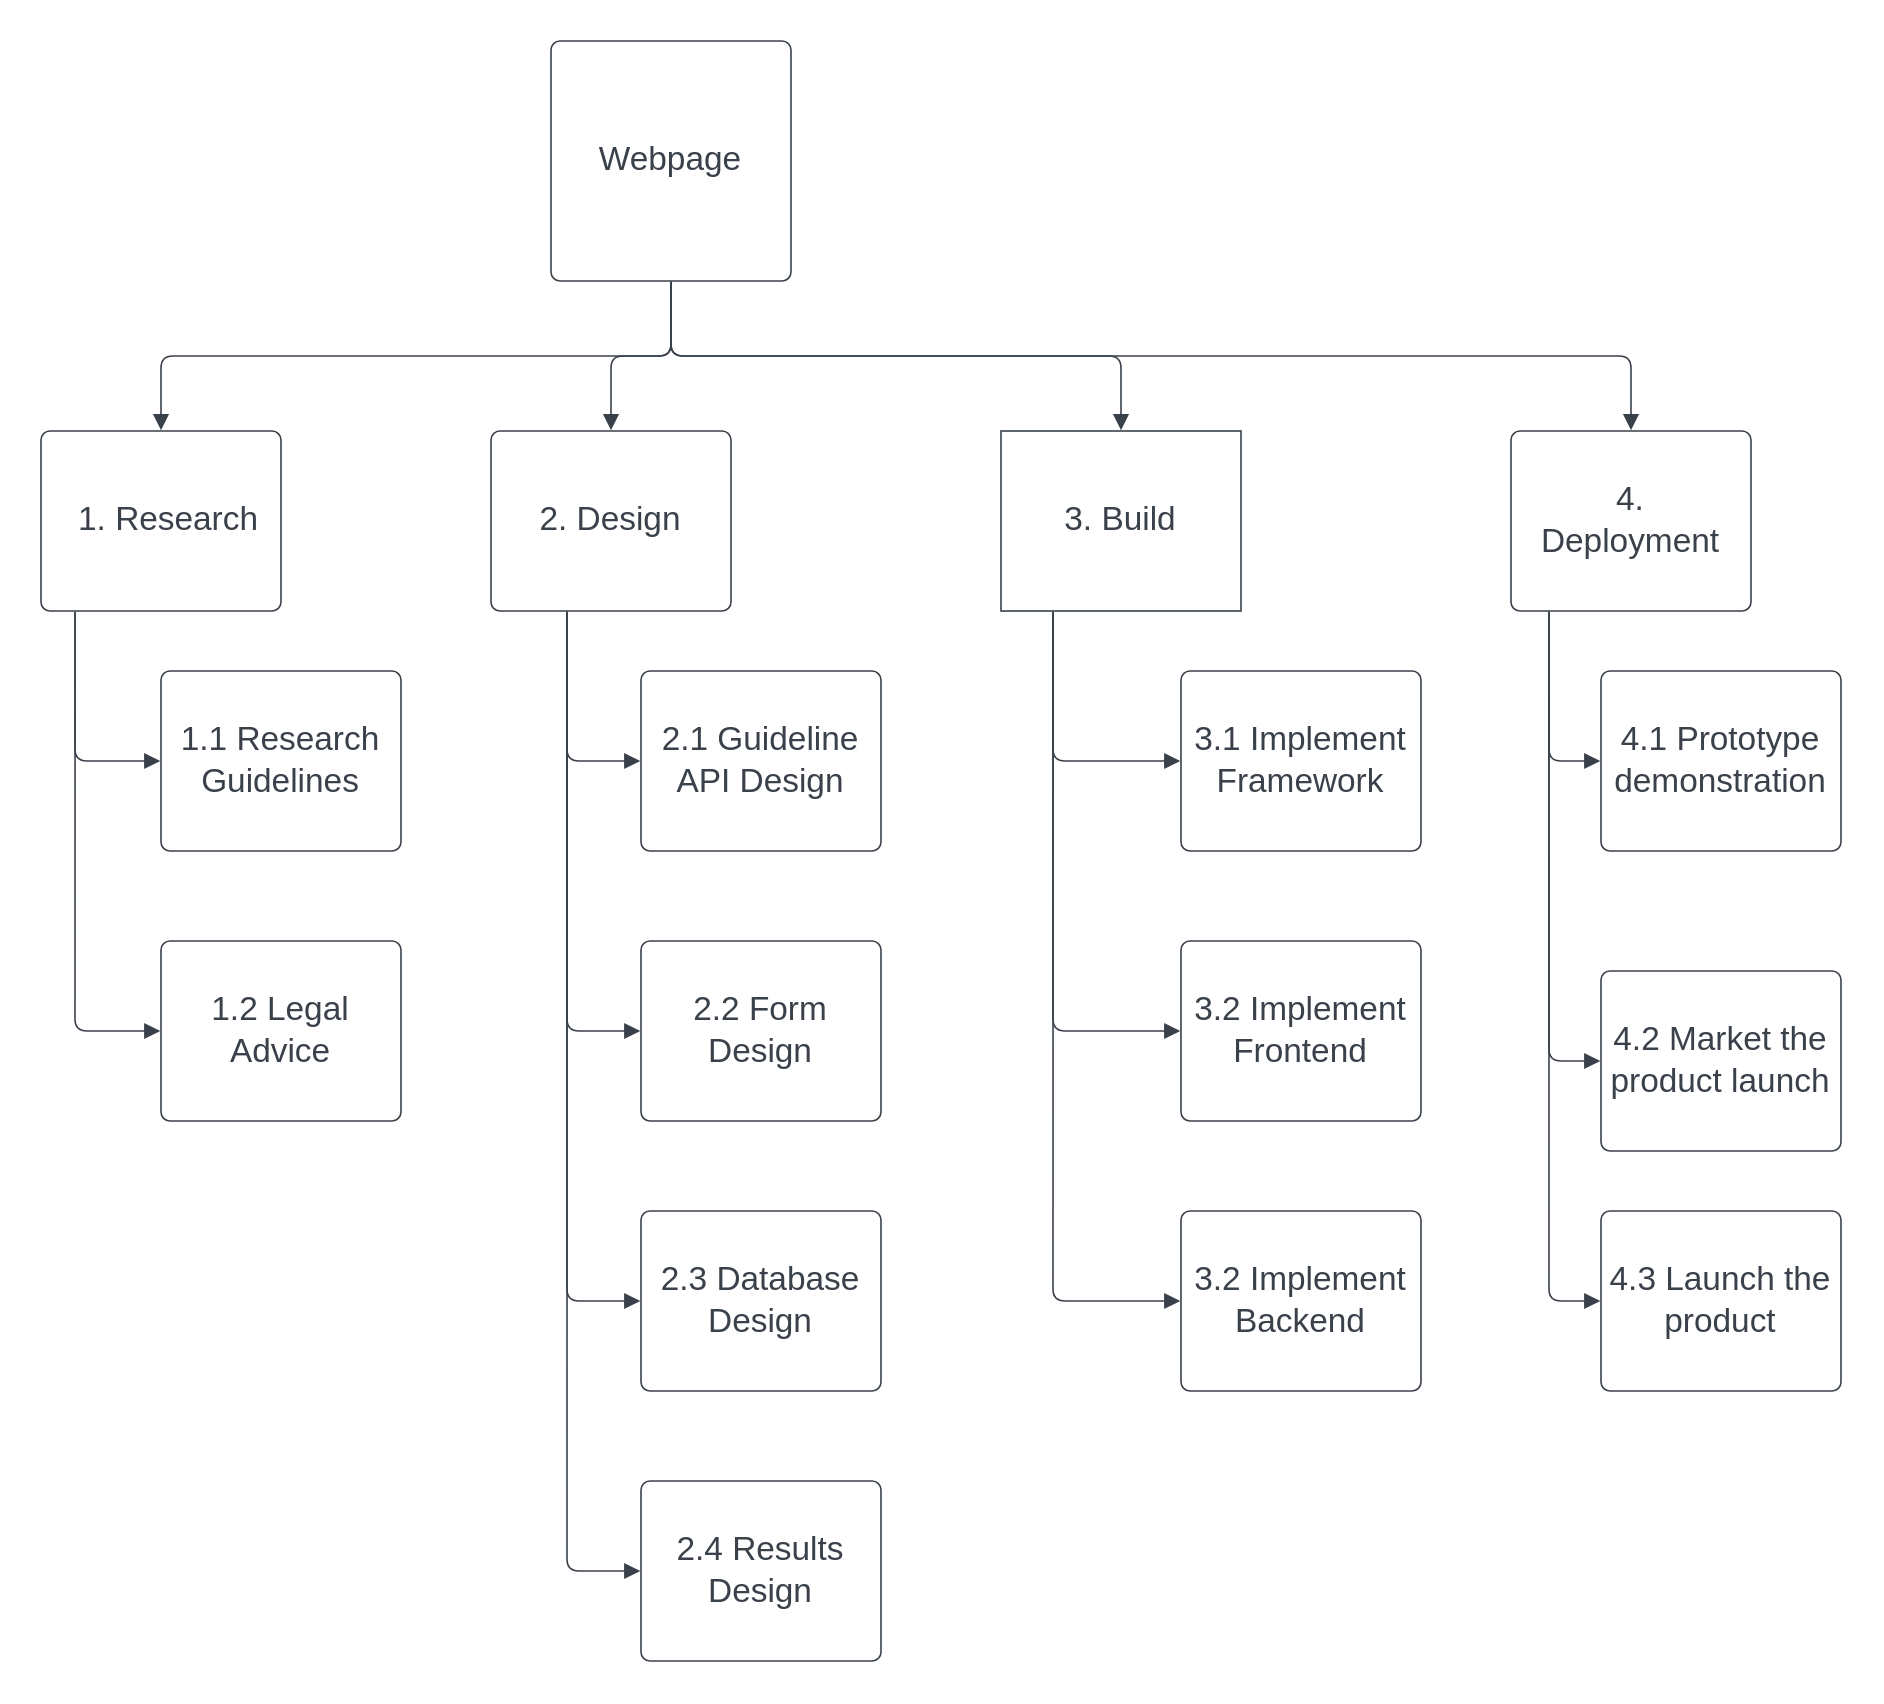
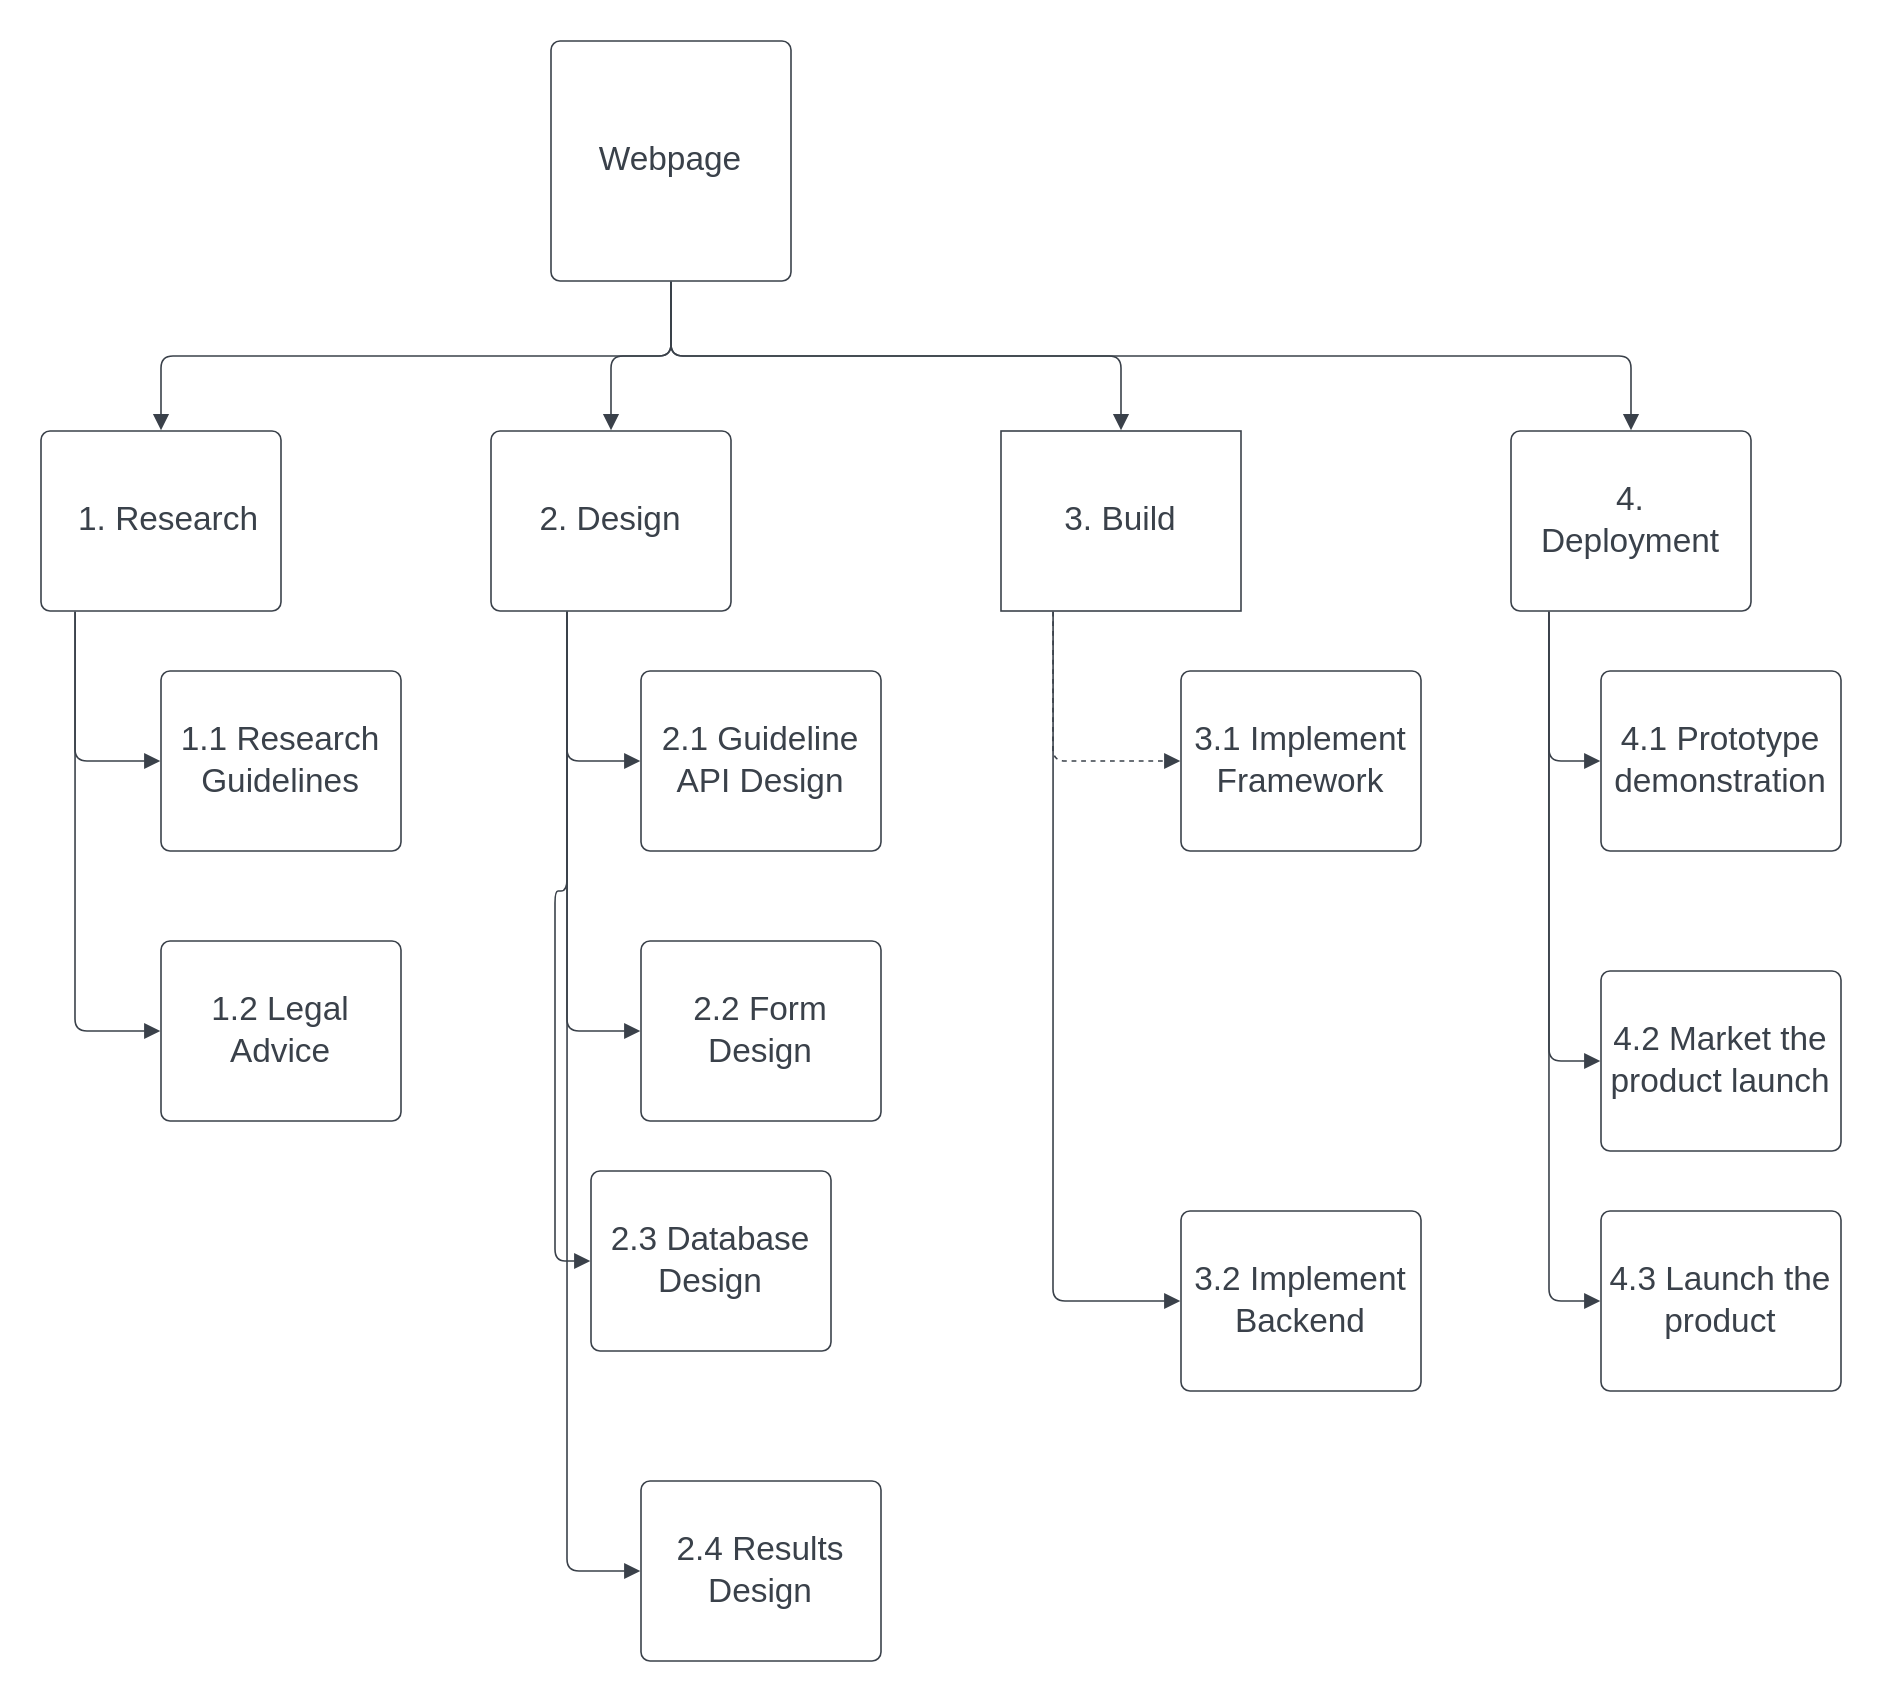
- <mxCell id="29" value="" style="html=1;jettySize=18;whiteSpace=wrap;overflow=block;blockSpacing=1;fontSize=13;strokeColor=#3a414a;strokeOpacity=100;strokeWidth=0.8;rounded=1;arcSize=12;edgeStyle=orthogonalEdgeStyle;startArrow=none;endArrow=block;endFill=1;exitX=0.217;exitY=1.004;exitPerimeter=0;entryX=-0.003;entryY=0.5;entryPerimeter=0;lucidId=4w~tfV0NRdZM;" edge="1" parent="1" source="5" target="19"><mxGeometry width="100" height="100" relative="1" as="geometry"><Array as="points" /></mxGeometry></mxCell>
+ <mxCell id="29" value="" style="html=1;jettySize=18;whiteSpace=wrap;overflow=block;blockSpacing=1;fontSize=13;strokeColor=#3a414a;strokeOpacity=100;strokeWidth=0.8;rounded=1;arcSize=12;edgeStyle=orthogonalEdgeStyle;startArrow=none;endArrow=block;endFill=1;exitX=0.217;exitY=1.004;exitPerimeter=0;entryX=-0.003;entryY=0.5;entryPerimeter=0;lucidId=4w~tfV0NRdZM;dashed=1;" edge="1" parent="1" source="5" target="19"><mxGeometry width="100" height="100" relative="1" as="geometry"><Array as="points" /></mxGeometry></mxCell>
- <mxCell id="30" value="" style="html=1;jettySize=18;whiteSpace=wrap;overflow=block;blockSpacing=1;fontSize=13;strokeColor=#3a414a;strokeOpacity=100;strokeWidth=0.8;rounded=1;arcSize=12;edgeStyle=orthogonalEdgeStyle;startArrow=none;endArrow=block;endFill=1;exitX=0.217;exitY=1.004;exitPerimeter=0;entryX=-0.003;entryY=0.5;entryPerimeter=0;lucidId=4w~t2.pcYmzu;" edge="1" parent="1" source="5" target="20"><mxGeometry width="100" height="100" relative="1" as="geometry"><Array as="points" /></mxGeometry></mxCell>
- <mxCell id="20" value="3.2 Implement Frontend" style="html=1;overflow=block;blockSpacing=1;whiteSpace=wrap;fontSize=16.7;fontColor=#3a414a;spacing=3.8;strokeColor=#3a414a;strokeOpacity=100;rounded=1;absoluteArcSize=1;arcSize=9;strokeWidth=0.8;lucidId=4w~tPD4r6r6y;" vertex="1" parent="1"><mxGeometry x="590" y="470" width="120" height="90" as="geometry" /></mxCell>
- <mxCell id="17" value="2.3 Database Design" style="html=1;overflow=block;blockSpacing=1;whiteSpace=wrap;fontSize=16.7;fontColor=#3a414a;spacing=9;strokeColor=#3a414a;strokeOpacity=100;rounded=1;absoluteArcSize=1;arcSize=9;strokeWidth=0.8;lucidId=4w~td8~z0L5I;" vertex="1" parent="1"><mxGeometry x="320" y="605" width="120" height="90" as="geometry" /></mxCell>
+ <mxCell id="17" value="2.3 Database Design" style="html=1;overflow=block;blockSpacing=1;whiteSpace=wrap;fontSize=16.7;fontColor=#3a414a;spacing=9;strokeColor=#3a414a;strokeOpacity=100;rounded=1;absoluteArcSize=1;arcSize=9;strokeWidth=0.8;lucidId=4w~td8~z0L5I;" vertex="1" parent="1"><mxGeometry x="295" y="585" width="120" height="90" as="geometry" /></mxCell>
